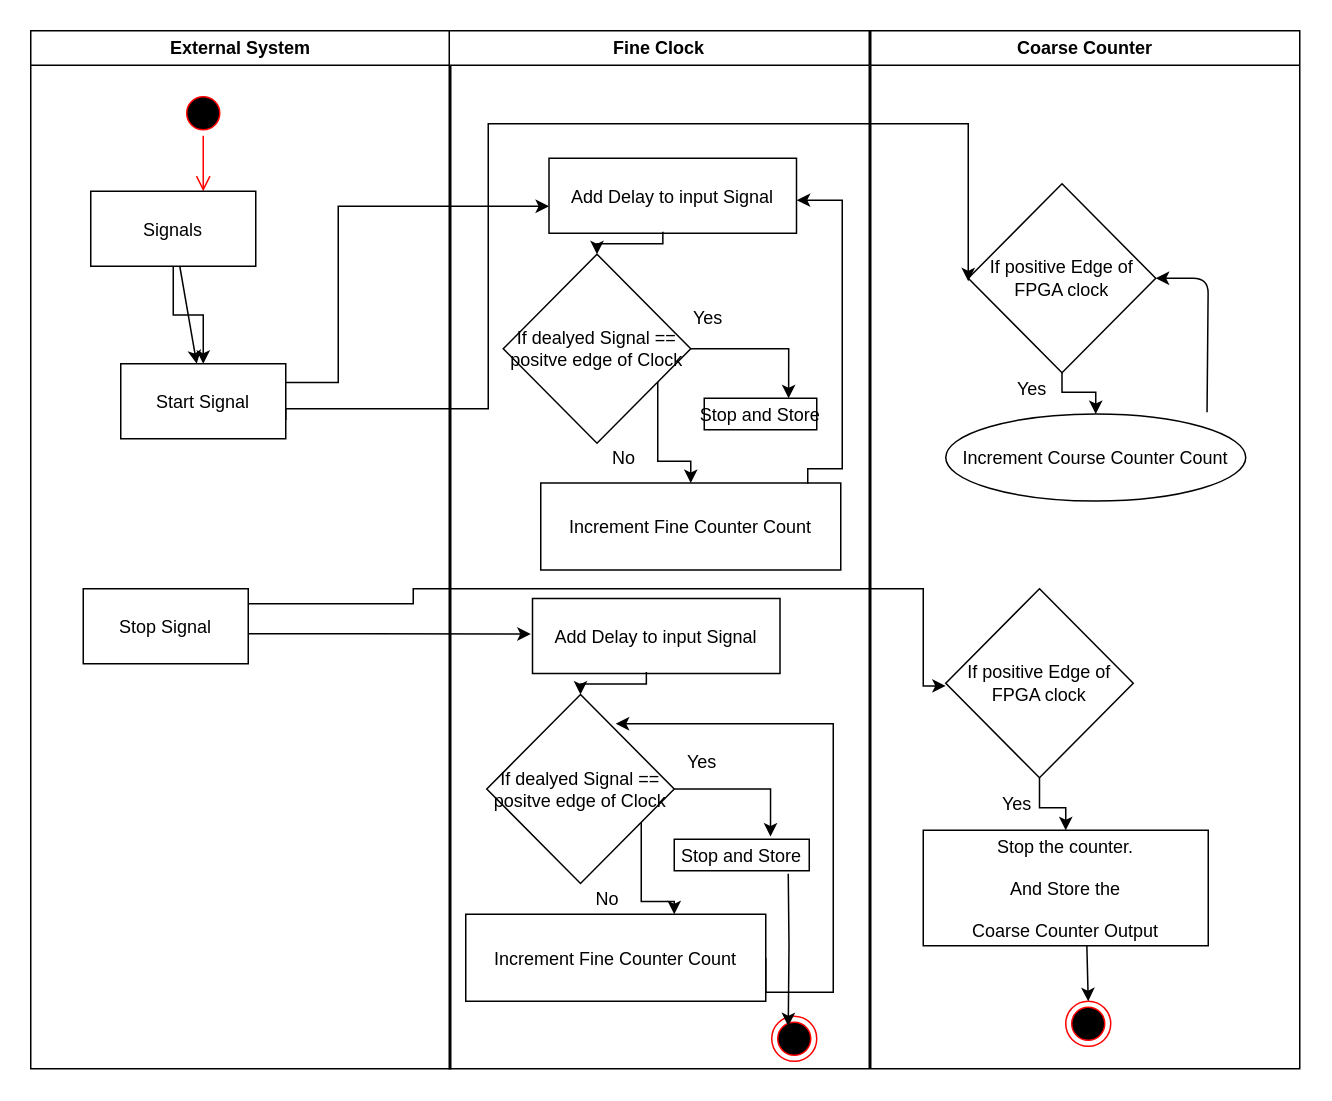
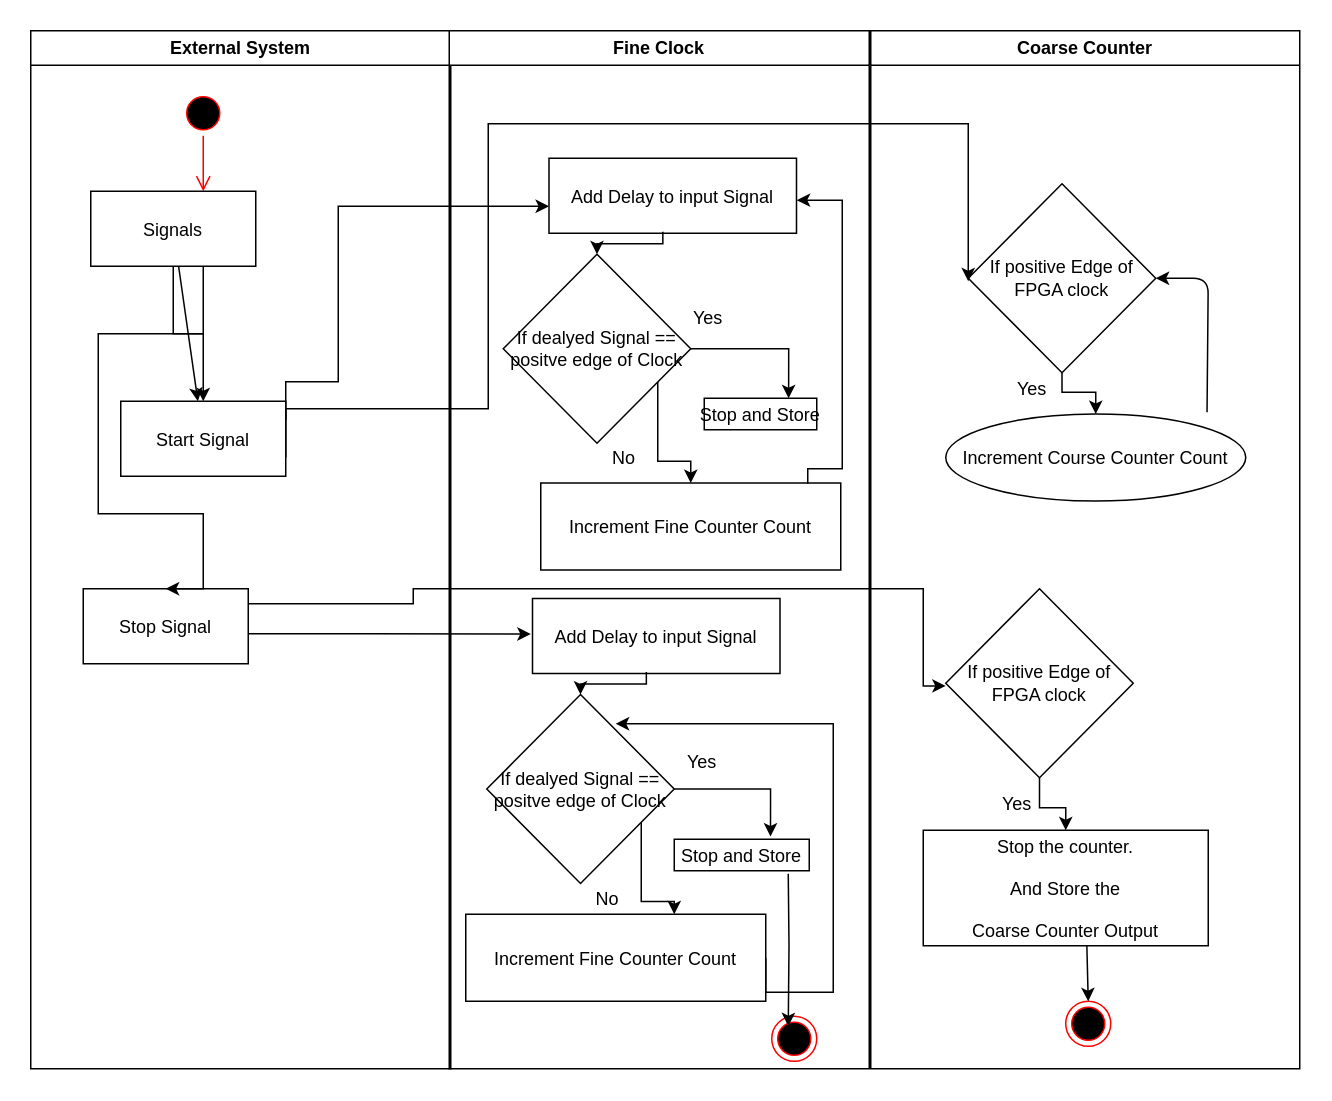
- <mxCell id="8" value="Start Signal" style="" vertex="1" parent="2"><mxGeometry x="60" y="222" width="110" height="50" as="geometry" /></mxCell>
+ <mxCell id="8" value="Start Signal" style="" vertex="1" parent="2"><mxGeometry x="60" y="247" width="110" height="50" as="geometry" /></mxCell>
+ <mxCell id="10" value="" style="edgeStyle=orthogonalEdgeStyle;rounded=0;orthogonalLoop=1;jettySize=auto;html=1;entryX=0.5;entryY=0;entryDx=0;entryDy=0;" edge="1" parent="2" source="7" target="9"><mxGeometry relative="1" as="geometry"><mxPoint x="60" y="397" as="targetPoint" /><Array as="points"><mxPoint x="115" y="202" /><mxPoint x="45" y="202" /><mxPoint x="45" y="322" /><mxPoint x="115" y="322" /></Array></mxGeometry></mxCell>
